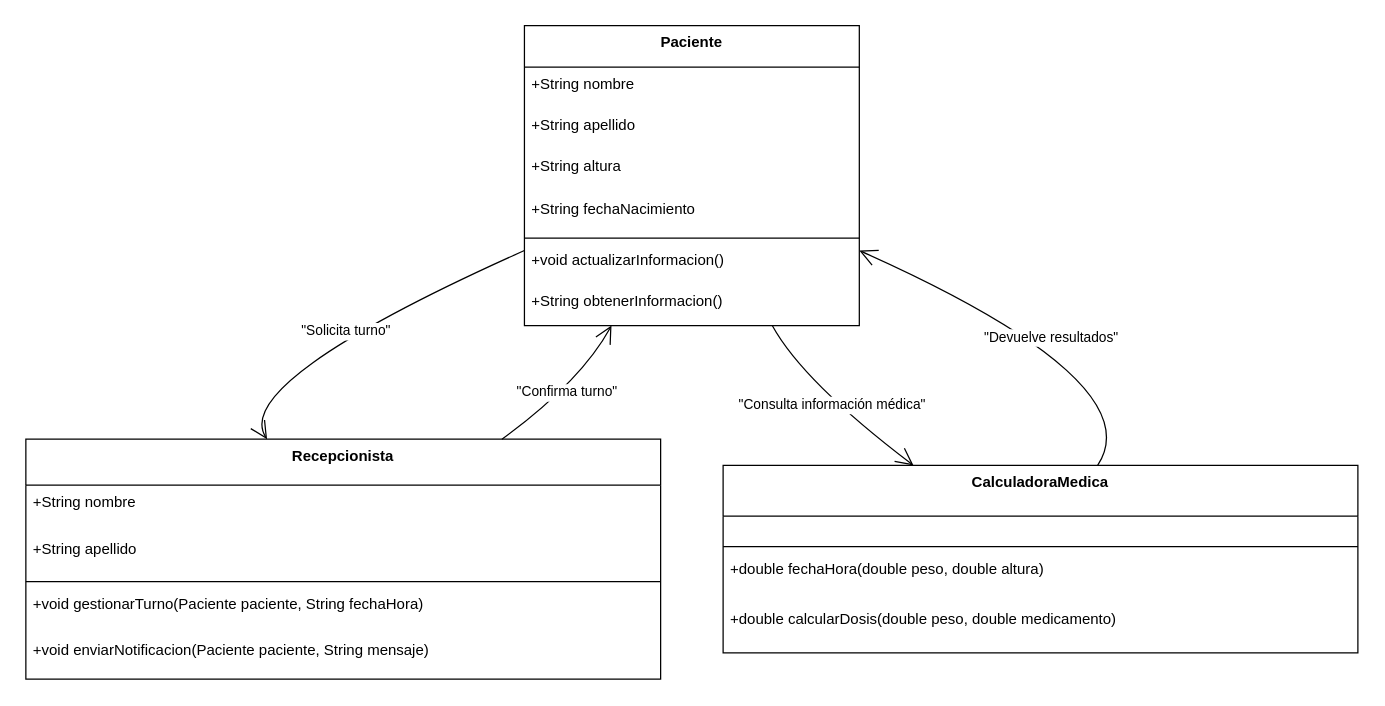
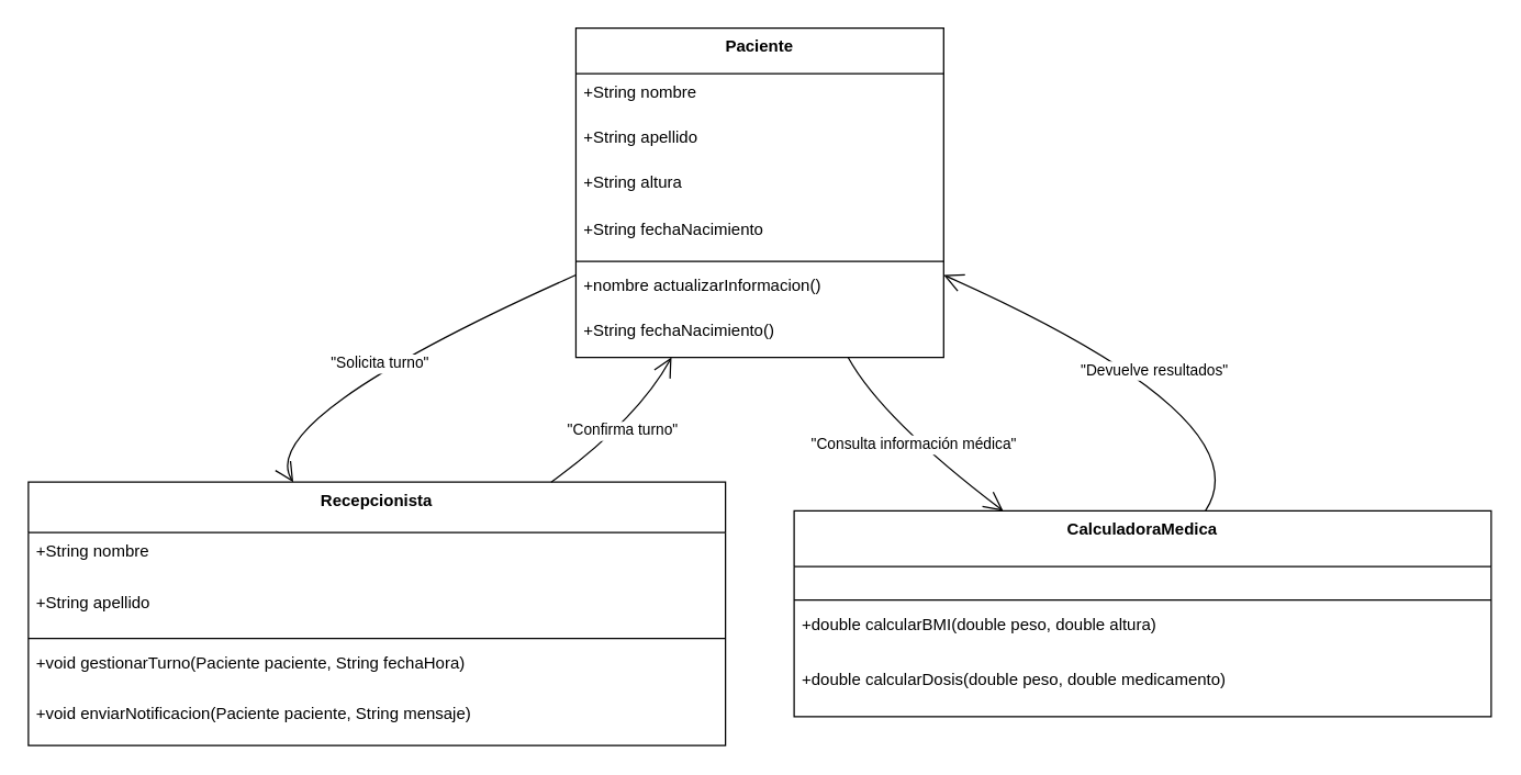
- <mxCell id="8" value="+void actualizarInformacion()" style="text;strokeColor=none;fillColor=none;align=left;verticalAlign=top;spacingLeft=4;spacingRight=4;overflow=hidden;rotatable=0;points=[[0,0.5],[1,0.5]];portConstraint=eastwest;" vertex="1" parent="2"><mxGeometry y="174" width="268" height="33" as="geometry" /></mxCell>
+ <mxCell id="8" value="+nombre actualizarInformacion()" style="text;strokeColor=none;fillColor=none;align=left;verticalAlign=top;spacingLeft=4;spacingRight=4;overflow=hidden;rotatable=0;points=[[0,0.5],[1,0.5]];portConstraint=eastwest;" vertex="1" parent="2"><mxGeometry y="174" width="268" height="33" as="geometry" /></mxCell>
- <mxCell id="9" value="+String obtenerInformacion()" style="text;strokeColor=none;fillColor=none;align=left;verticalAlign=top;spacingLeft=4;spacingRight=4;overflow=hidden;rotatable=0;points=[[0,0.5],[1,0.5]];portConstraint=eastwest;" vertex="1" parent="2"><mxGeometry y="207" width="268" height="33" as="geometry" /></mxCell>
+ <mxCell id="9" value="+String fechaNacimiento()" style="text;strokeColor=none;fillColor=none;align=left;verticalAlign=top;spacingLeft=4;spacingRight=4;overflow=hidden;rotatable=0;points=[[0,0.5],[1,0.5]];portConstraint=eastwest;" vertex="1" parent="2"><mxGeometry y="207" width="268" height="33" as="geometry" /></mxCell>
- <mxCell id="12" value="+double fechaHora(double peso, double altura)" style="text;strokeColor=none;fillColor=none;align=left;verticalAlign=top;spacingLeft=4;spacingRight=4;overflow=hidden;rotatable=0;points=[[0,0.5],[1,0.5]];portConstraint=eastwest;" vertex="1" parent="10"><mxGeometry y="69" width="508" height="41" as="geometry" /></mxCell>
+ <mxCell id="12" value="+double calcularBMI(double peso, double altura)" style="text;strokeColor=none;fillColor=none;align=left;verticalAlign=top;spacingLeft=4;spacingRight=4;overflow=hidden;rotatable=0;points=[[0,0.5],[1,0.5]];portConstraint=eastwest;" vertex="1" parent="10"><mxGeometry y="69" width="508" height="41" as="geometry" /></mxCell>
